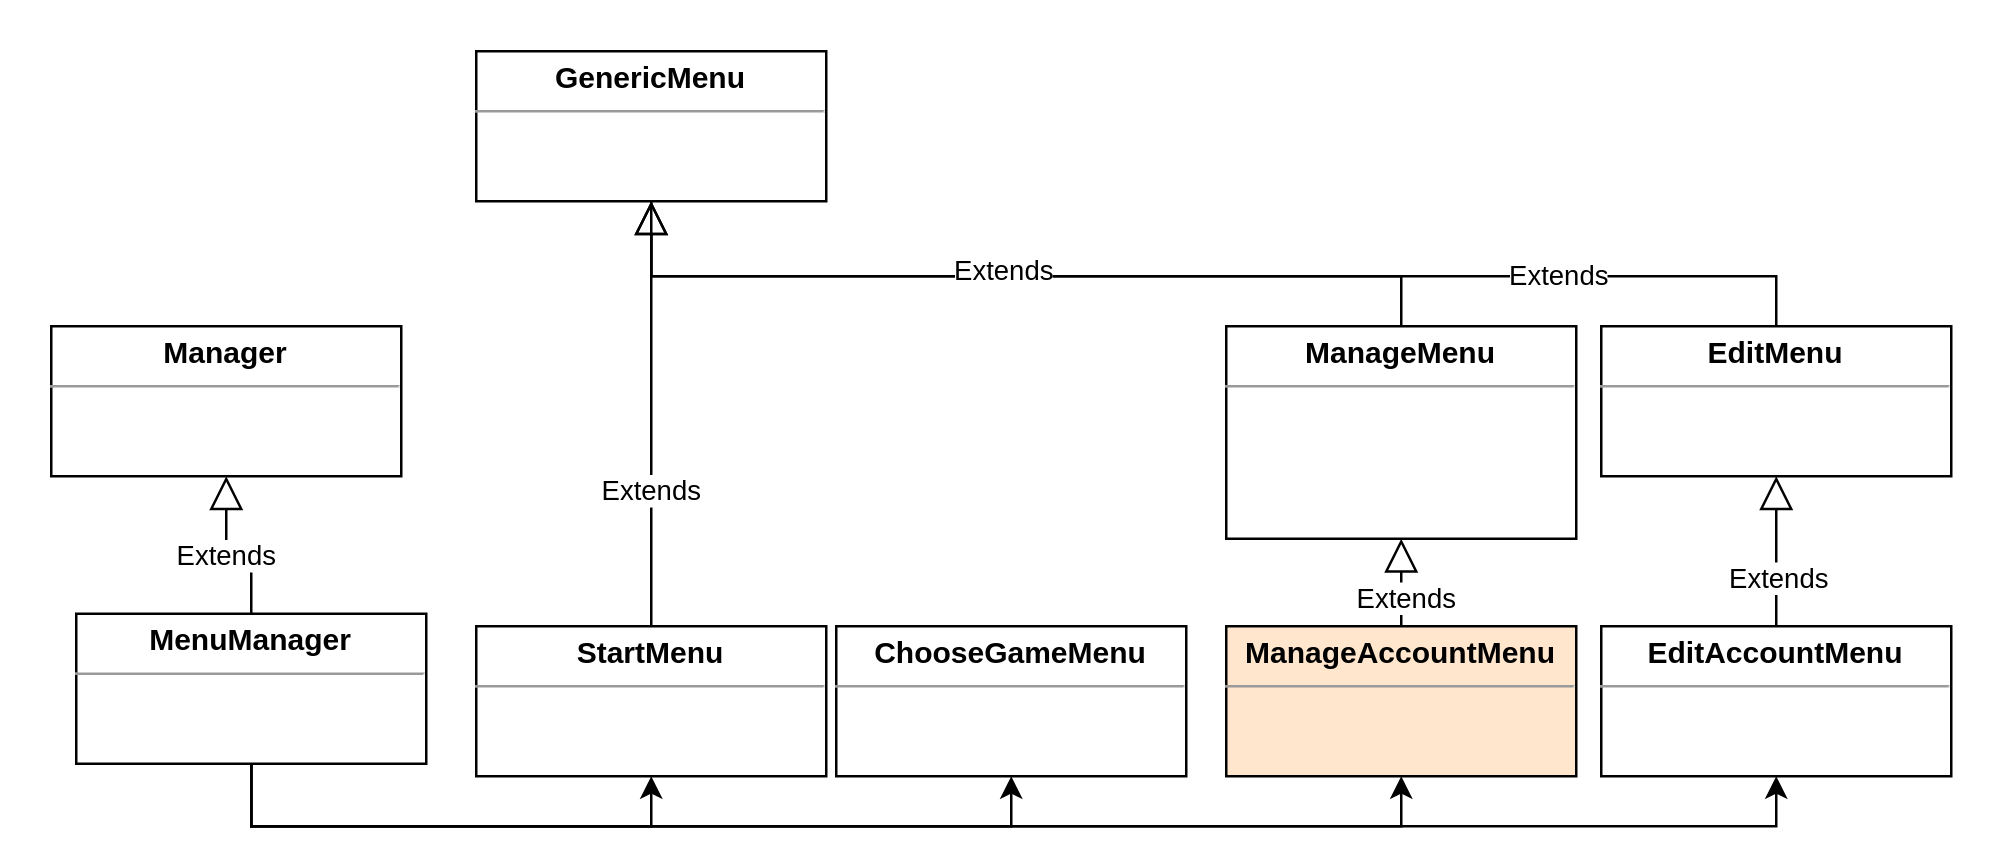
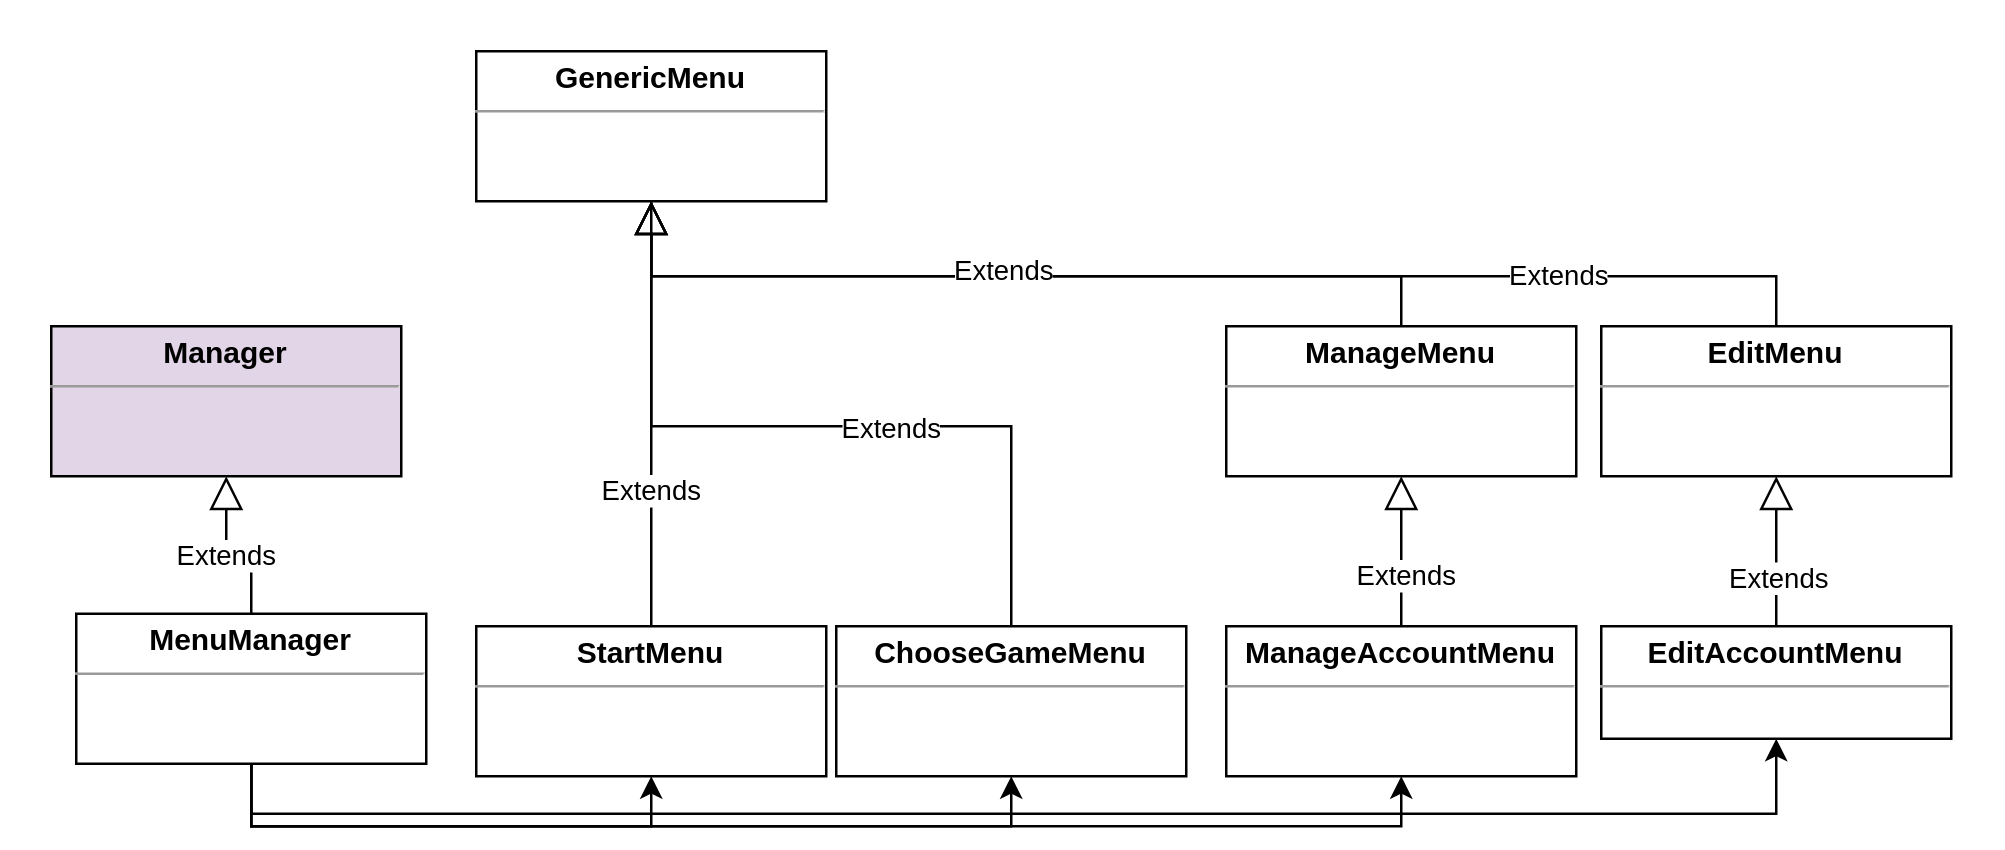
- <mxCell id="16" value="&lt;p style=&quot;margin:0px;margin-top:4px;text-align:center;&quot;&gt;&lt;b&gt;Manager&lt;/b&gt;&lt;/p&gt;&lt;hr size=&quot;1&quot;&gt;&lt;div style=&quot;height:2px;&quot;&gt;&lt;/div&gt;" style="verticalAlign=top;align=left;overflow=fill;fontSize=12;fontFamily=Helvetica;html=1;whiteSpace=wrap;" vertex="1" parent="1"><mxGeometry x="20" y="130" width="140" height="60" as="geometry" /></mxCell>
+ <mxCell id="16" value="&lt;p style=&quot;margin:0px;margin-top:4px;text-align:center;&quot;&gt;&lt;b&gt;Manager&lt;/b&gt;&lt;/p&gt;&lt;hr size=&quot;1&quot;&gt;&lt;div style=&quot;height:2px;&quot;&gt;&lt;/div&gt;" style="verticalAlign=top;align=left;overflow=fill;fontSize=12;fontFamily=Helvetica;html=1;whiteSpace=wrap;fillColor=#e1d5e7;" vertex="1" parent="1"><mxGeometry x="20" y="130" width="140" height="60" as="geometry" /></mxCell>
+ <mxCell id="20" style="edgeStyle=orthogonalEdgeStyle;rounded=0;orthogonalLoop=1;jettySize=auto;html=1;exitX=0.5;exitY=0;exitDx=0;exitDy=0;entryX=0.5;entryY=1;entryDx=0;entryDy=0;endArrow=block;endFill=0;endSize=11;" edge="1" parent="1" source="22" target="9"><mxGeometry relative="1" as="geometry" /></mxCell>
+ <mxCell id="21" value="Extends" style="edgeLabel;html=1;align=center;verticalAlign=middle;resizable=0;points=[];" vertex="1" connectable="0" parent="20"><mxGeometry x="-0.177" relative="1" as="geometry"><mxPoint as="offset" /></mxGeometry></mxCell>
- <mxCell id="11" value="&lt;p style=&quot;margin:0px;margin-top:4px;text-align:center;&quot;&gt;&lt;b&gt;ManageMenu&lt;/b&gt;&lt;/p&gt;&lt;hr size=&quot;1&quot;&gt;&lt;div style=&quot;height:2px;&quot;&gt;&lt;/div&gt;" style="verticalAlign=top;align=left;overflow=fill;fontSize=12;fontFamily=Helvetica;html=1;whiteSpace=wrap;" parent="1" vertex="1"><mxGeometry x="490" y="130" width="140" height="85" as="geometry" /></mxCell>
+ <mxCell id="11" value="&lt;p style=&quot;margin:0px;margin-top:4px;text-align:center;&quot;&gt;&lt;b&gt;ManageMenu&lt;/b&gt;&lt;/p&gt;&lt;hr size=&quot;1&quot;&gt;&lt;div style=&quot;height:2px;&quot;&gt;&lt;/div&gt;" style="verticalAlign=top;align=left;overflow=fill;fontSize=12;fontFamily=Helvetica;html=1;whiteSpace=wrap;" parent="1" vertex="1"><mxGeometry x="490" y="130" width="140" height="60" as="geometry" /></mxCell>
- <mxCell id="25" value="&lt;p style=&quot;margin:0px;margin-top:4px;text-align:center;&quot;&gt;&lt;b&gt;ManageAccountMenu&lt;/b&gt;&lt;/p&gt;&lt;hr size=&quot;1&quot;&gt;&lt;div style=&quot;height:2px;&quot;&gt;&lt;/div&gt;" style="verticalAlign=top;align=left;overflow=fill;fontSize=12;fontFamily=Helvetica;html=1;whiteSpace=wrap;fillColor=#ffe6cc;" vertex="1" parent="1"><mxGeometry x="490" y="250" width="140" height="60" as="geometry" /></mxCell>
+ <mxCell id="25" value="&lt;p style=&quot;margin:0px;margin-top:4px;text-align:center;&quot;&gt;&lt;b&gt;ManageAccountMenu&lt;/b&gt;&lt;/p&gt;&lt;hr size=&quot;1&quot;&gt;&lt;div style=&quot;height:2px;&quot;&gt;&lt;/div&gt;" style="verticalAlign=top;align=left;overflow=fill;fontSize=12;fontFamily=Helvetica;html=1;whiteSpace=wrap;" vertex="1" parent="1"><mxGeometry x="490" y="250" width="140" height="60" as="geometry" /></mxCell>
- <mxCell id="28" value="&lt;p style=&quot;margin:0px;margin-top:4px;text-align:center;&quot;&gt;&lt;b&gt;EditAccountMenu&lt;/b&gt;&lt;/p&gt;&lt;hr size=&quot;1&quot;&gt;&lt;div style=&quot;height:2px;&quot;&gt;&lt;/div&gt;" style="verticalAlign=top;align=left;overflow=fill;fontSize=12;fontFamily=Helvetica;html=1;whiteSpace=wrap;" vertex="1" parent="1"><mxGeometry x="640" y="250" width="140" height="60" as="geometry" /></mxCell>
+ <mxCell id="28" value="&lt;p style=&quot;margin:0px;margin-top:4px;text-align:center;&quot;&gt;&lt;b&gt;EditAccountMenu&lt;/b&gt;&lt;/p&gt;&lt;hr size=&quot;1&quot;&gt;&lt;div style=&quot;height:2px;&quot;&gt;&lt;/div&gt;" style="verticalAlign=top;align=left;overflow=fill;fontSize=12;fontFamily=Helvetica;html=1;whiteSpace=wrap;" vertex="1" parent="1"><mxGeometry x="640" y="250" width="140" height="45" as="geometry" /></mxCell>
